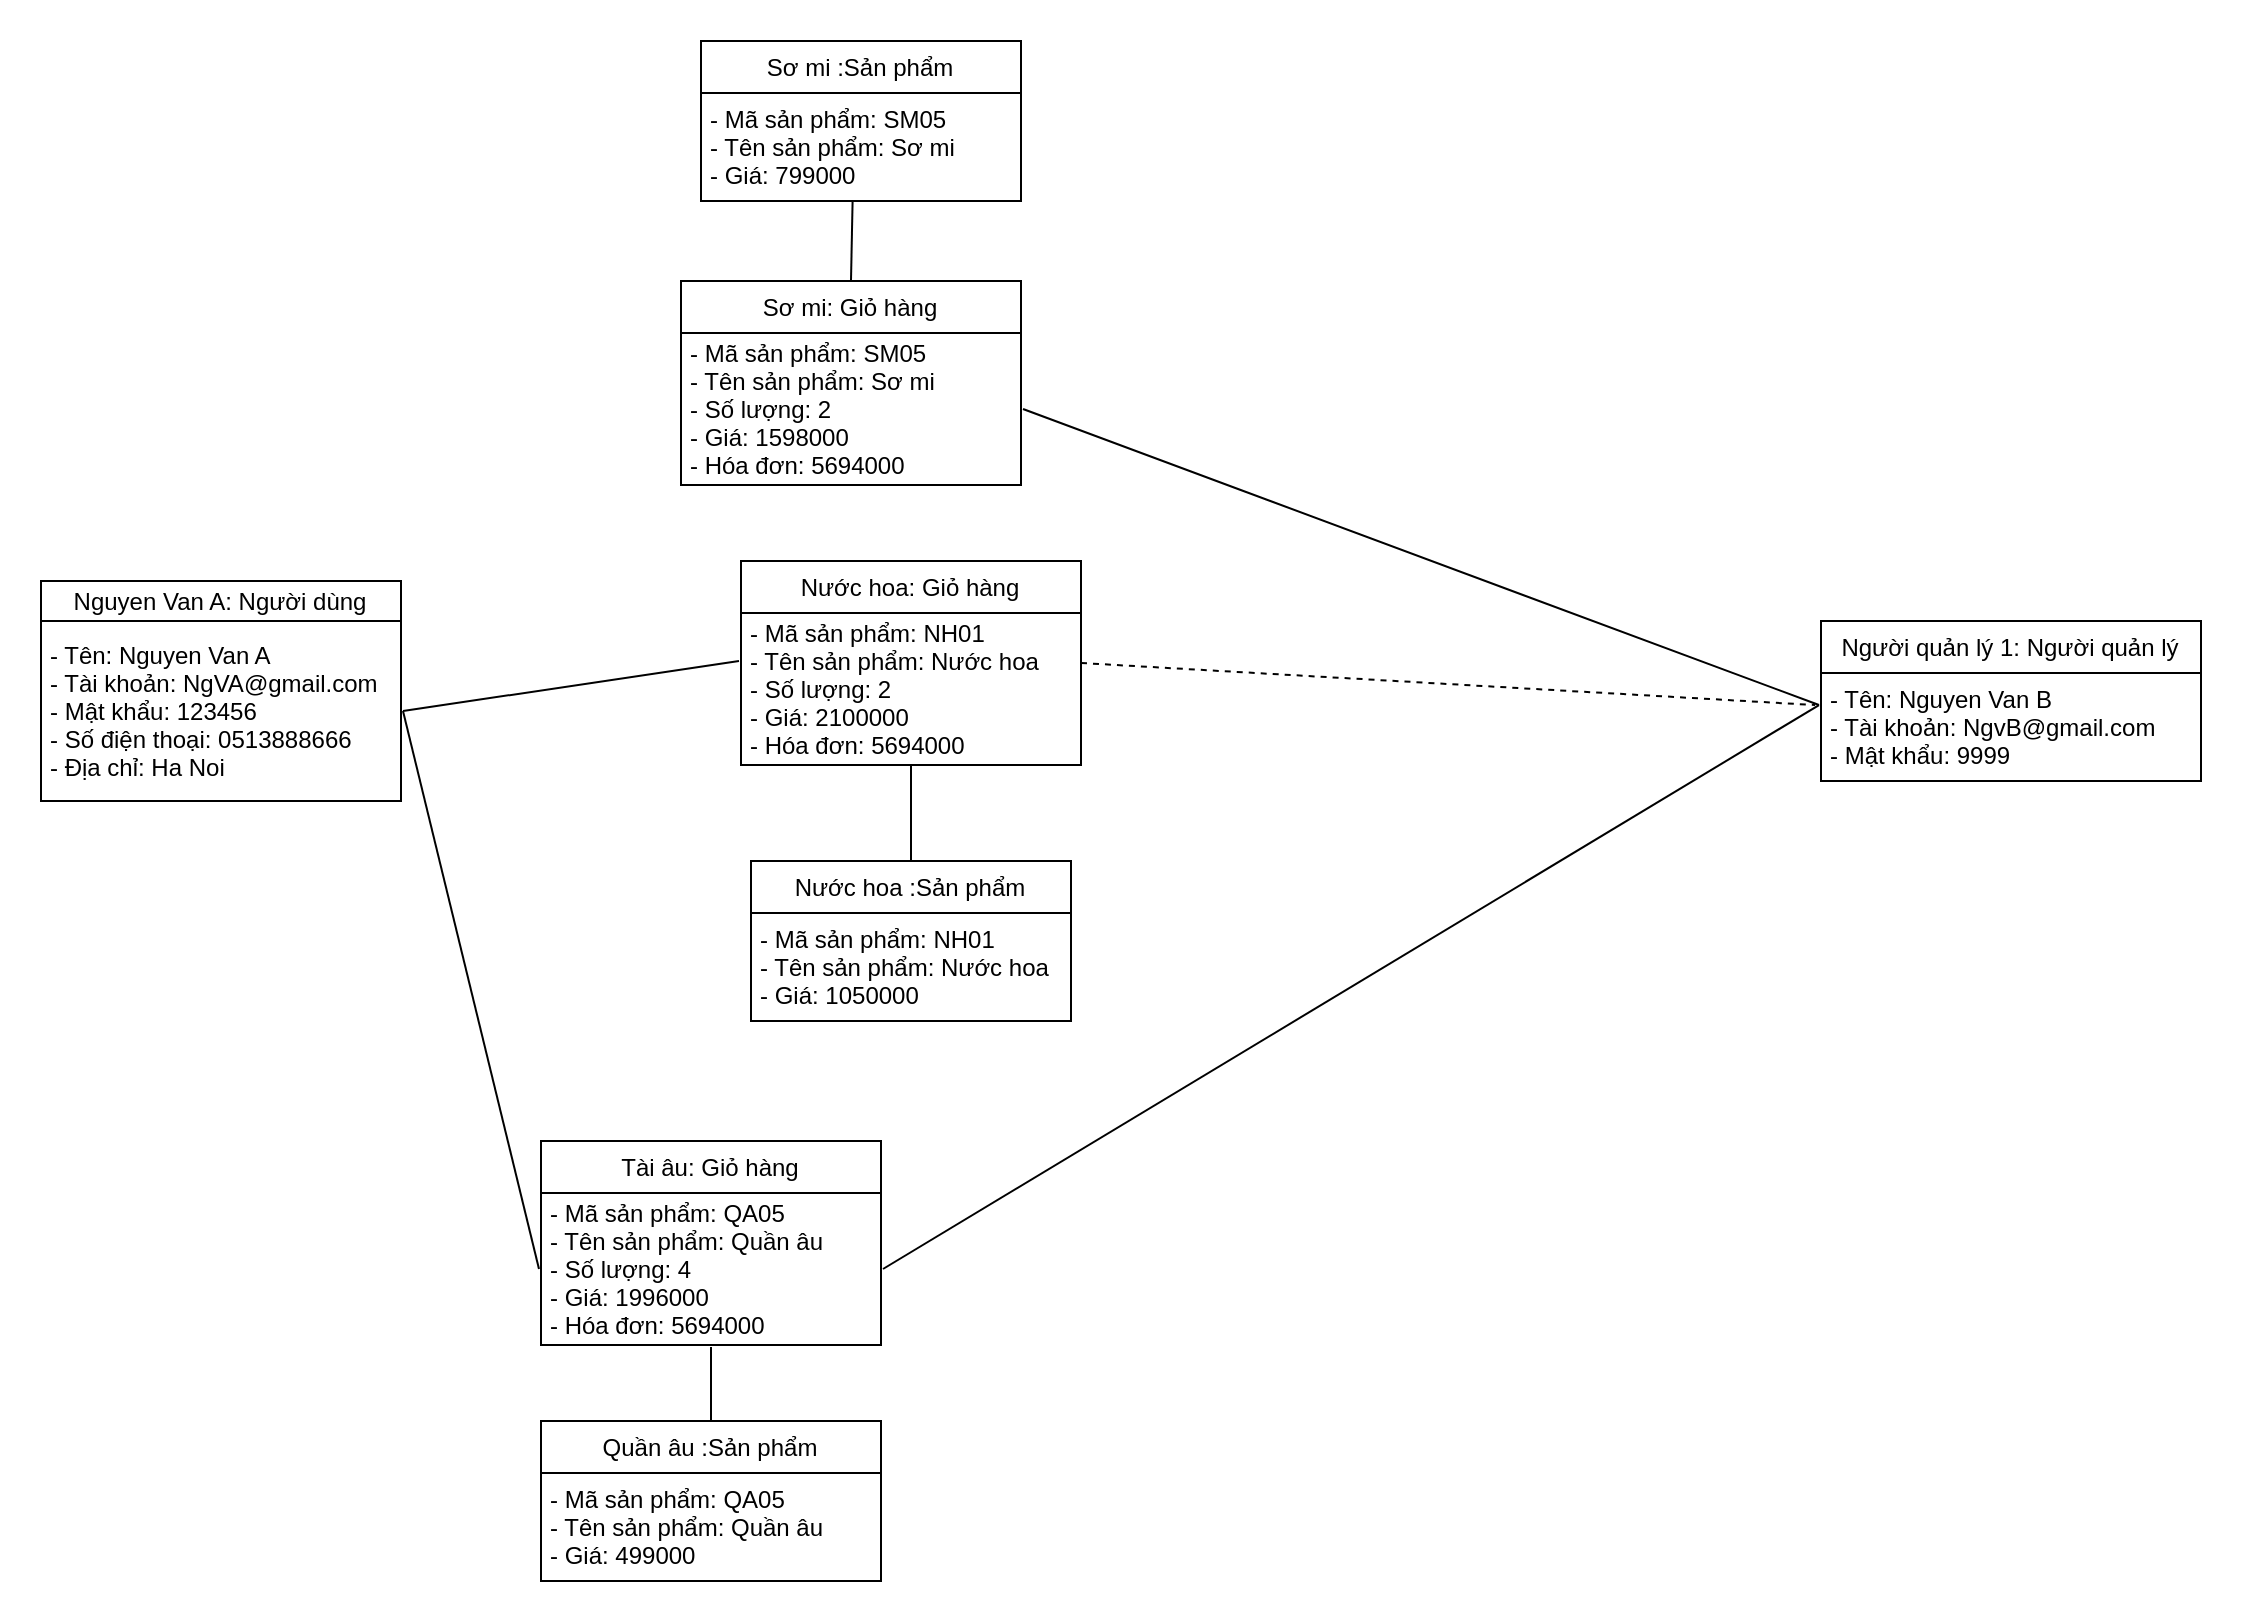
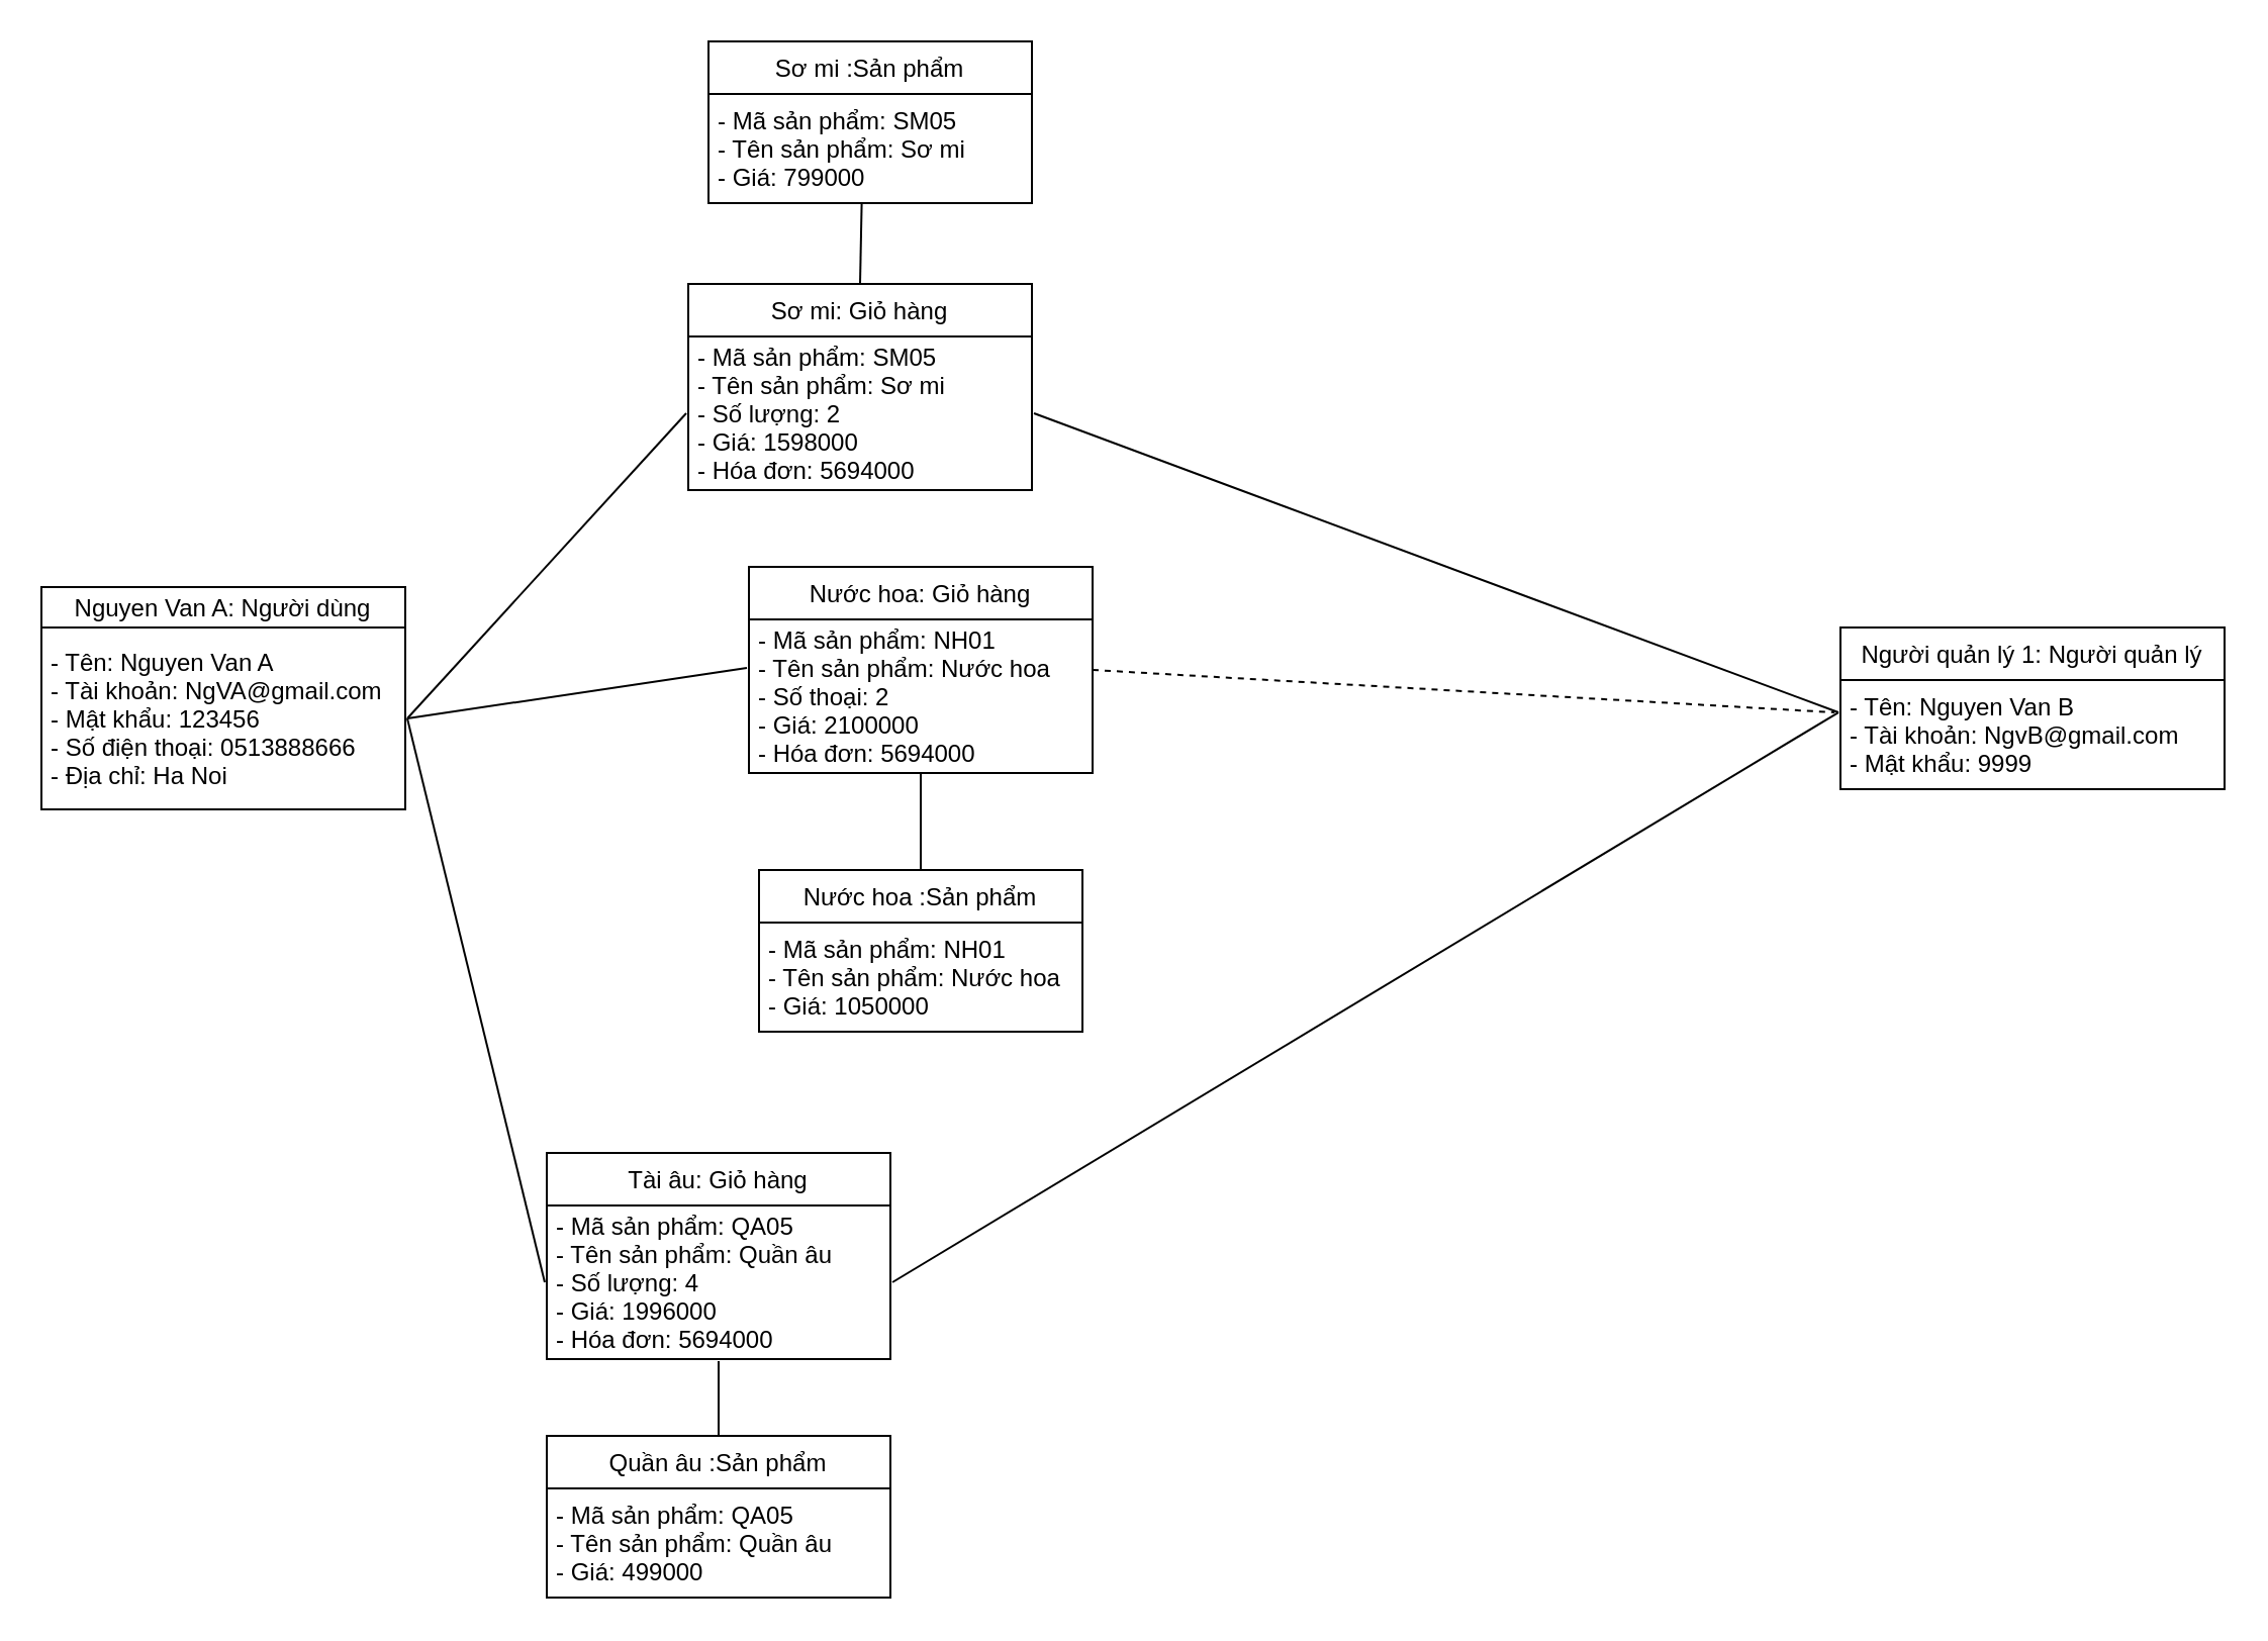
+ <mxCell id="18" value="" style="endArrow=none;html=1;entryX=1;entryY=0.5;entryDx=0;entryDy=0;exitX=0;exitY=0.5;exitDx=0;exitDy=0;" edge="1" parent="1" source="15" target="3"><mxGeometry width="50" height="50" relative="1" as="geometry"><mxPoint x="380" y="390" as="sourcePoint" /><mxPoint x="430" y="340" as="targetPoint" /></mxGeometry></mxCell>
- <mxCell id="11" value="- Mã sản phẩm: NH01&#10;- Tên sản phẩm: Nước hoa&#10;- Số lượng: 2&#10;- Giá: 2100000&#10;- Hóa đơn: 5694000" style="text;strokeColor=none;fillColor=none;align=left;verticalAlign=middle;spacingLeft=4;spacingRight=4;overflow=hidden;rotatable=0;points=[[0,0.5],[1,0.5]];portConstraint=eastwest;spacingTop=1;strokeWidth=2;perimeterSpacing=1;spacing=1;fontSize=12;spacingBottom=1;labelBorderColor=none;labelBackgroundColor=none;horizontal=1;" vertex="1" parent="10"><mxGeometry y="26" width="170" height="76" as="geometry" /></mxCell>
+ <mxCell id="11" value="- Mã sản phẩm: NH01&#10;- Tên sản phẩm: Nước hoa&#10;- Số thoại: 2&#10;- Giá: 2100000&#10;- Hóa đơn: 5694000" style="text;strokeColor=none;fillColor=none;align=left;verticalAlign=middle;spacingLeft=4;spacingRight=4;overflow=hidden;rotatable=0;points=[[0,0.5],[1,0.5]];portConstraint=eastwest;spacingTop=1;strokeWidth=2;perimeterSpacing=1;spacing=1;fontSize=12;spacingBottom=1;labelBorderColor=none;labelBackgroundColor=none;horizontal=1;" vertex="1" parent="10"><mxGeometry y="26" width="170" height="76" as="geometry" /></mxCell>
